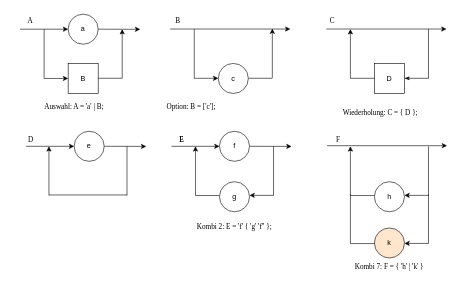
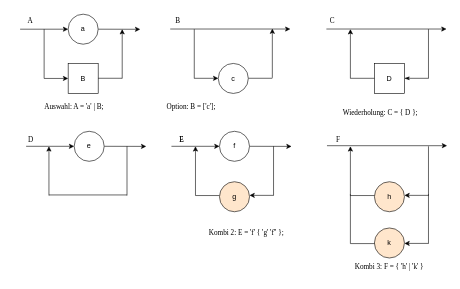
- <mxCell id="37" value="g" style="ellipse;whiteSpace=wrap;html=1;aspect=fixed;" parent="1" vertex="1"><mxGeometry x="365" y="302" width="50" height="50" as="geometry" /></mxCell>
+ <mxCell id="37" value="g" style="ellipse;whiteSpace=wrap;html=1;aspect=fixed;fillColor=#ffe6cc;" parent="1" vertex="1"><mxGeometry x="365" y="302" width="50" height="50" as="geometry" /></mxCell>
- <mxCell id="46" value="h" style="ellipse;whiteSpace=wrap;html=1;aspect=fixed;" parent="1" vertex="1"><mxGeometry x="623" y="302" width="50" height="50" as="geometry" /></mxCell>
+ <mxCell id="46" value="h" style="ellipse;whiteSpace=wrap;html=1;aspect=fixed;fillColor=#ffe6cc;" parent="1" vertex="1"><mxGeometry x="623" y="302" width="50" height="50" as="geometry" /></mxCell>
- <mxCell id="38" value="&lt;font face=&quot;Times New Roman&quot;&gt;Kombi 2: E = 'f' { 'g' 'f'' };&lt;/font&gt;" style="text;html=1;strokeColor=none;fillColor=none;align=center;verticalAlign=middle;whiteSpace=wrap;rounded=0;" parent="1" vertex="1"><mxGeometry x="315" y="363" width="150" height="30" as="geometry" /></mxCell>
+ <mxCell id="38" value="&lt;font face=&quot;Times New Roman&quot;&gt;Kombi 2: E = 'f' { 'g' 'f'' };&lt;/font&gt;" style="text;html=1;strokeColor=none;fillColor=none;align=center;verticalAlign=middle;whiteSpace=wrap;rounded=0;" parent="1" vertex="1"><mxGeometry x="335" y="373" width="150" height="30" as="geometry" /></mxCell>
- <mxCell id="56" value="&lt;font face=&quot;Times New Roman&quot;&gt;Kombi 7: F = { 'h' | 'k' }&lt;/font&gt;" style="text;html=1;strokeColor=none;fillColor=none;align=center;verticalAlign=middle;whiteSpace=wrap;rounded=0;" parent="1" vertex="1"><mxGeometry x="573" y="429" width="150" height="30" as="geometry" /></mxCell>
+ <mxCell id="56" value="&lt;font face=&quot;Times New Roman&quot;&gt;Kombi 3: F = { 'h' | 'k' }&lt;/font&gt;" style="text;html=1;strokeColor=none;fillColor=none;align=center;verticalAlign=middle;whiteSpace=wrap;rounded=0;" parent="1" vertex="1"><mxGeometry x="573" y="429" width="150" height="30" as="geometry" /></mxCell>
